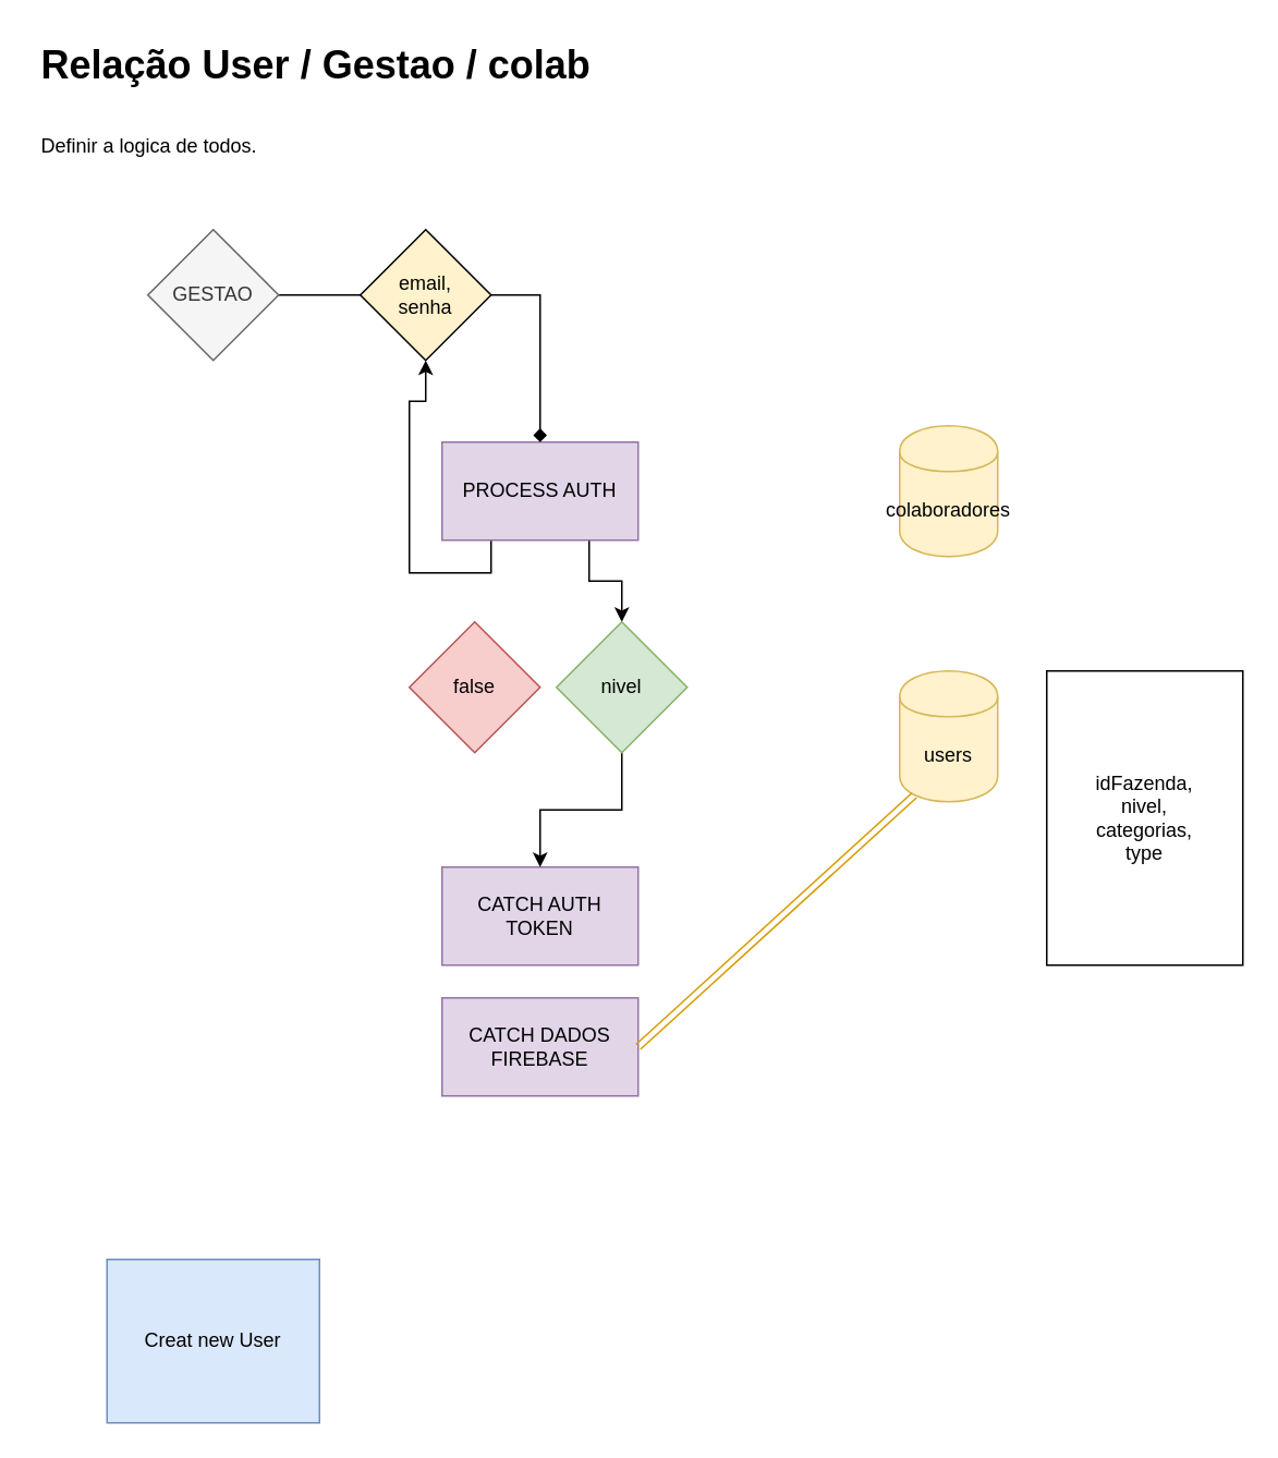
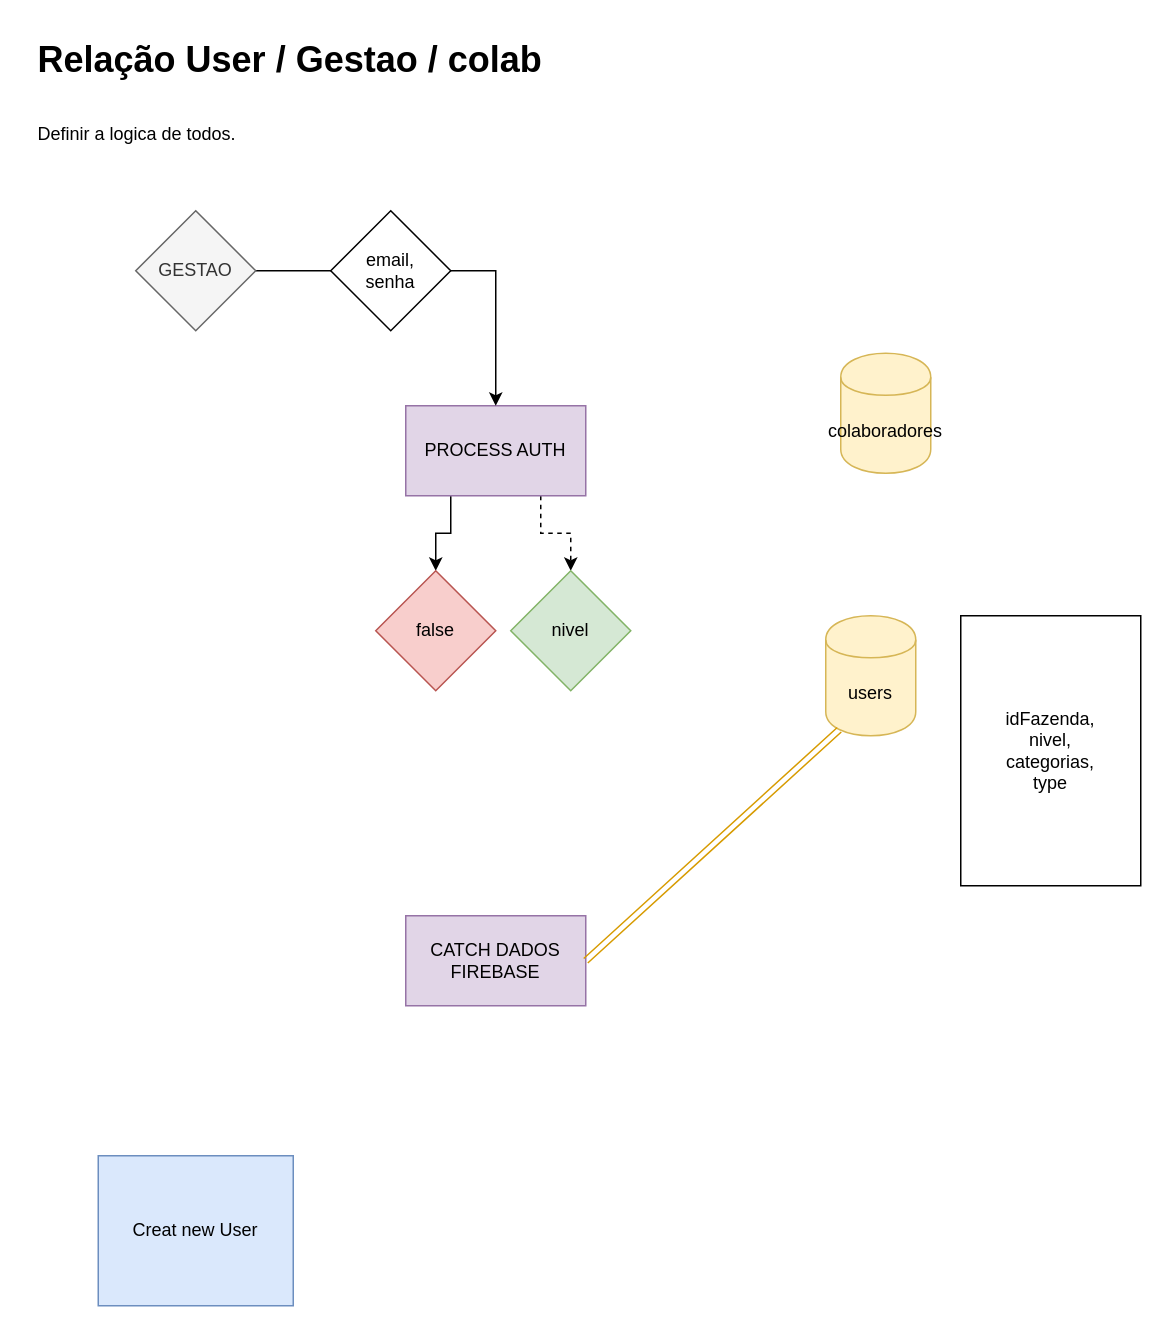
- <mxCell id="10" value="email,&lt;br&gt;senha" style="rhombus;whiteSpace=wrap;html=1;fillColor=#fff2cc;" vertex="1" parent="1"><mxGeometry x="220" y="140" width="80" height="80" as="geometry" /></mxCell>
+ <mxCell id="10" value="email,&lt;br&gt;senha" style="rhombus;whiteSpace=wrap;html=1;" vertex="1" parent="1"><mxGeometry x="220" y="140" width="80" height="80" as="geometry" /></mxCell>
- <mxCell id="6" style="edgeStyle=orthogonalEdgeStyle;rounded=0;orthogonalLoop=1;jettySize=auto;html=1;exitX=1;exitY=0.5;exitDx=0;exitDy=0;entryX=0.5;entryY=0;entryDx=0;entryDy=0;endArrow=diamond;" edge="1" parent="1" source="7" target="5"><mxGeometry relative="1" as="geometry" /></mxCell>
+ <mxCell id="6" style="edgeStyle=orthogonalEdgeStyle;rounded=0;orthogonalLoop=1;jettySize=auto;html=1;exitX=1;exitY=0.5;exitDx=0;exitDy=0;entryX=0.5;entryY=0;entryDx=0;entryDy=0;" edge="1" parent="1" source="7" target="5"><mxGeometry relative="1" as="geometry" /></mxCell>
- <mxCell id="9" value="colaboradores" style="shape=cylinder;whiteSpace=wrap;html=1;boundedLbl=1;backgroundOutline=1;fillColor=#fff2cc;strokeColor=#d6b656;" vertex="1" parent="1"><mxGeometry x="550" y="260" width="60" height="80" as="geometry" /></mxCell>
+ <mxCell id="9" value="colaboradores" style="shape=cylinder;whiteSpace=wrap;html=1;boundedLbl=1;backgroundOutline=1;fillColor=#fff2cc;strokeColor=#d6b656;" vertex="1" parent="1"><mxGeometry x="560" y="235" width="60" height="80" as="geometry" /></mxCell>
- <mxCell id="4" style="edgeStyle=orthogonalEdgeStyle;rounded=0;orthogonalLoop=1;jettySize=auto;html=1;exitX=0.25;exitY=1;exitDx=0;exitDy=0;" edge="1" parent="1" source="5" target="10"><mxGeometry relative="1" as="geometry" /></mxCell>
+ <mxCell id="4" style="edgeStyle=orthogonalEdgeStyle;rounded=0;orthogonalLoop=1;jettySize=auto;html=1;exitX=0.25;exitY=1;exitDx=0;exitDy=0;entryX=0.5;entryY=0;entryDx=0;entryDy=0;" edge="1" parent="1" source="5" target="15"><mxGeometry relative="1" as="geometry" /></mxCell>
- <mxCell id="3" style="edgeStyle=orthogonalEdgeStyle;rounded=0;orthogonalLoop=1;jettySize=auto;html=1;exitX=0.75;exitY=1;exitDx=0;exitDy=0;entryX=0.5;entryY=0;entryDx=0;entryDy=0;" edge="1" parent="1" source="5" target="14"><mxGeometry relative="1" as="geometry" /></mxCell>
+ <mxCell id="3" style="edgeStyle=orthogonalEdgeStyle;rounded=0;orthogonalLoop=1;jettySize=auto;html=1;exitX=0.75;exitY=1;exitDx=0;exitDy=0;entryX=0.5;entryY=0;entryDx=0;entryDy=0;dashed=1;" edge="1" parent="1" source="5" target="14"><mxGeometry relative="1" as="geometry" /></mxCell>
- <mxCell id="13" style="edgeStyle=orthogonalEdgeStyle;rounded=0;orthogonalLoop=1;jettySize=auto;html=1;exitX=0.5;exitY=1;exitDx=0;exitDy=0;entryX=0.5;entryY=0;entryDx=0;entryDy=0;" edge="1" parent="1" source="14" target="11"><mxGeometry relative="1" as="geometry" /></mxCell>
- <mxCell id="11" value="CATCH AUTH TOKEN" style="rounded=0;whiteSpace=wrap;html=1;fillColor=#e1d5e7;strokeColor=#9673a6;" vertex="1" parent="1"><mxGeometry x="270" y="530" width="120" height="60" as="geometry" /></mxCell>
